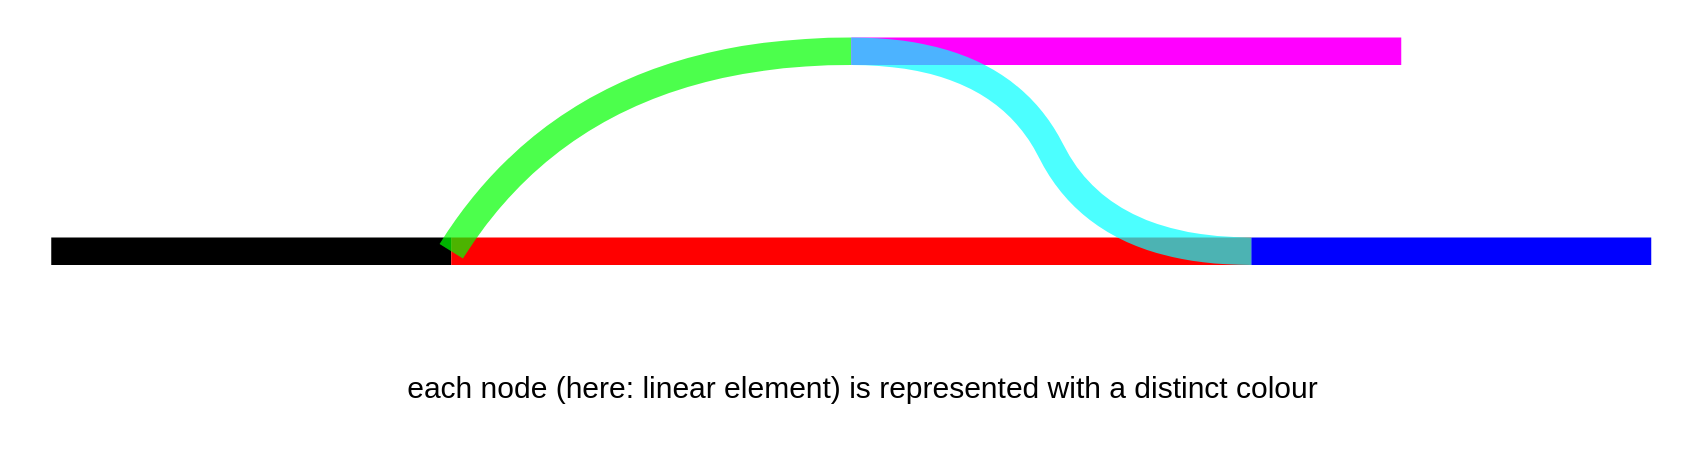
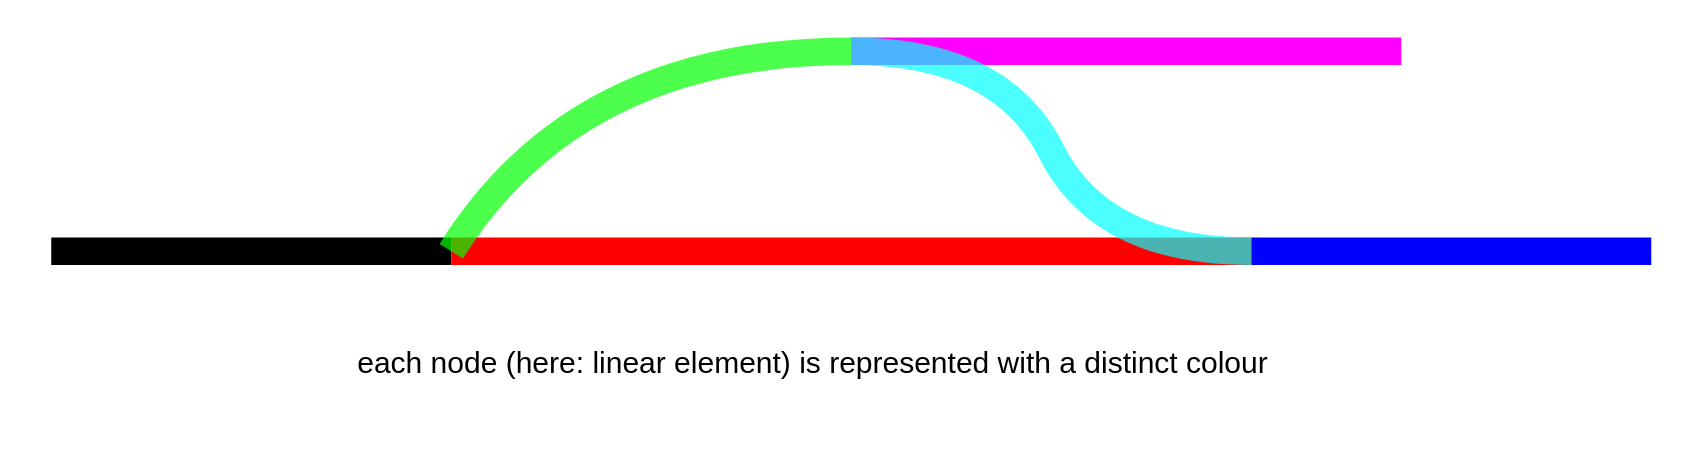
- <mxCell id="8" value="each node (here: linear element) is represented with a distinct colour" style="text;html=1;align=center;verticalAlign=middle;whiteSpace=wrap;rounded=0;" vertex="1" parent="1"><mxGeometry x="140" y="140" width="410" height="30" as="geometry" /></mxCell>
+ <mxCell id="8" value="each node (here: linear element) is represented with a distinct colour" style="text;html=1;align=center;verticalAlign=middle;whiteSpace=wrap;rounded=0;" vertex="1" parent="1"><mxGeometry x="120" y="130" width="410" height="30" as="geometry" /></mxCell>
